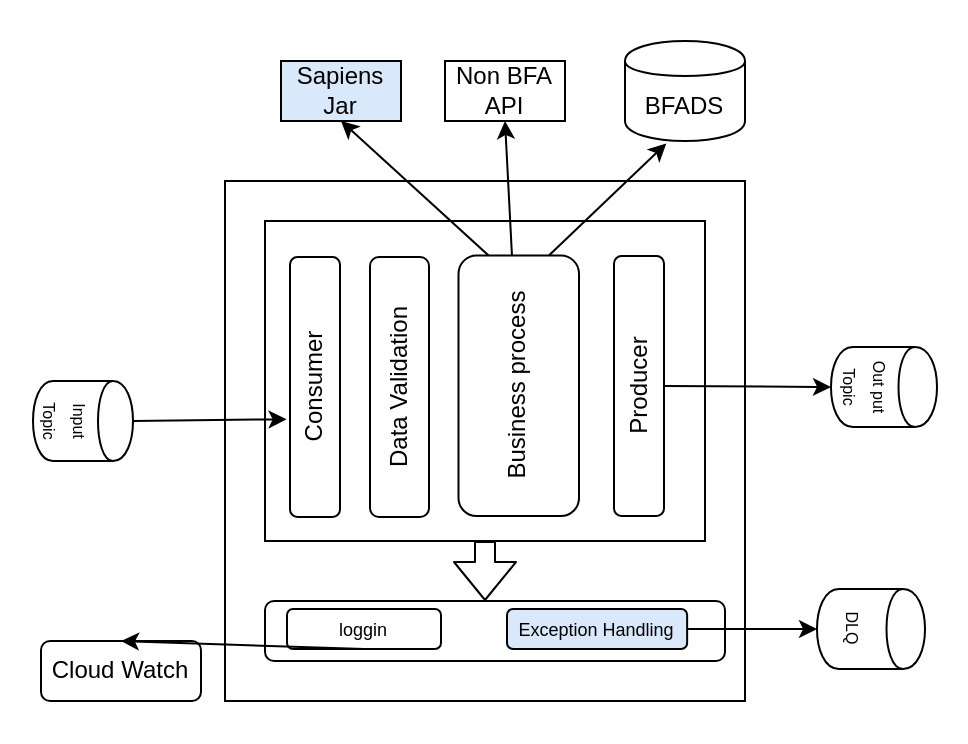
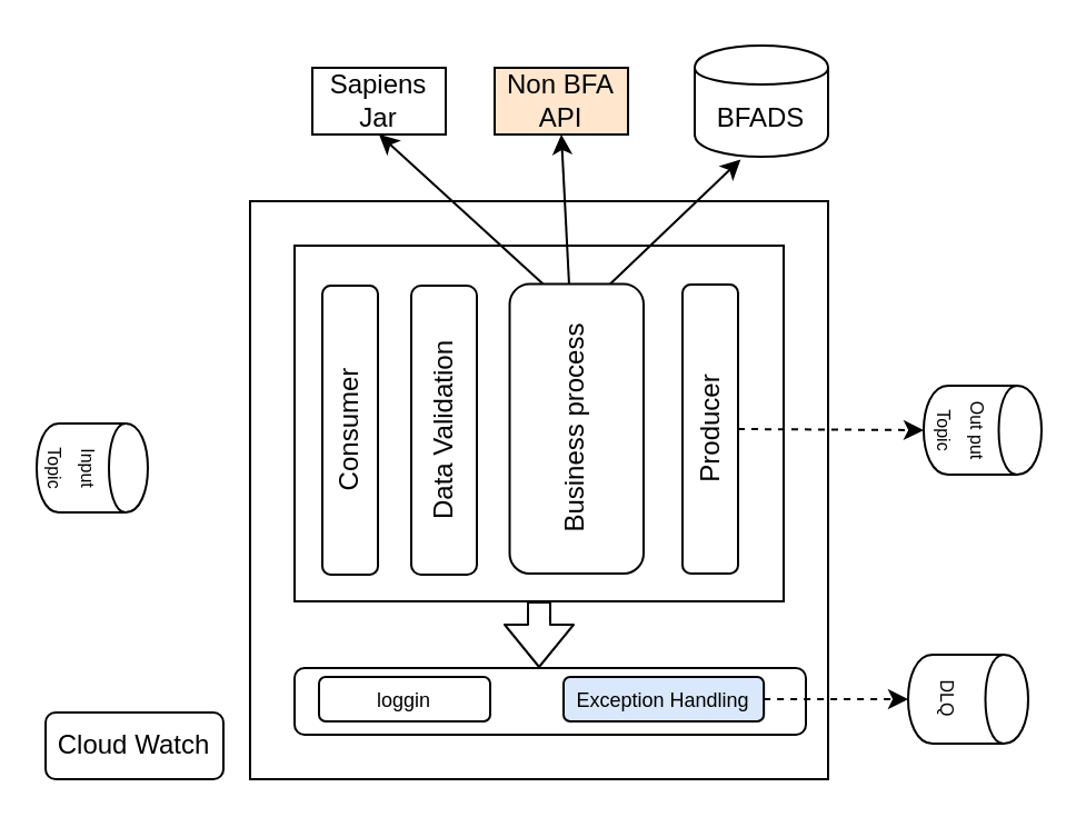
- <mxCell id="26" value="Sapiens Jar" style="rounded=0;whiteSpace=wrap;html=1;fillColor=#dae8fc;" vertex="1" parent="1"><mxGeometry x="140" y="30" width="60" height="30" as="geometry" /></mxCell>
+ <mxCell id="26" value="Sapiens Jar" style="rounded=0;whiteSpace=wrap;html=1;" vertex="1" parent="1"><mxGeometry x="140" y="30" width="60" height="30" as="geometry" /></mxCell>
- <mxCell id="3" value="Non BFA API" style="rounded=0;whiteSpace=wrap;html=1;" vertex="1" parent="1"><mxGeometry x="222" y="30" width="60" height="30" as="geometry" /></mxCell>
+ <mxCell id="3" value="Non BFA API" style="rounded=0;whiteSpace=wrap;html=1;fillColor=#ffe6cc;" vertex="1" parent="1"><mxGeometry x="222" y="30" width="60" height="30" as="geometry" /></mxCell>
- <mxCell id="23" value="" style="endArrow=classic;html=1;entryX=0.5;entryY=1;entryDx=0;entryDy=0;exitX=0.5;exitY=1;exitDx=0;exitDy=0;" edge="1" parent="1" source="14" target="16"><mxGeometry width="50" height="50" relative="1" as="geometry"><mxPoint x="242" y="230" as="sourcePoint" /><mxPoint x="292" y="180" as="targetPoint" /></mxGeometry></mxCell>
+ <mxCell id="23" value="" style="endArrow=classic;html=1;entryX=0.5;entryY=1;entryDx=0;entryDy=0;exitX=0.5;exitY=1;exitDx=0;exitDy=0;dashed=1;" edge="1" parent="1" source="14" target="16"><mxGeometry width="50" height="50" relative="1" as="geometry"><mxPoint x="242" y="230" as="sourcePoint" /><mxPoint x="292" y="180" as="targetPoint" /></mxGeometry></mxCell>
- <mxCell id="22" value="" style="endArrow=classic;html=1;exitX=0.5;exitY=0;exitDx=0;exitDy=0;entryX=0.376;entryY=-0.069;entryDx=0;entryDy=0;entryPerimeter=0;" edge="1" parent="1" source="18" target="15"><mxGeometry width="50" height="50" relative="1" as="geometry"><mxPoint x="242" y="230" as="sourcePoint" /><mxPoint x="292" y="180" as="targetPoint" /></mxGeometry></mxCell>
- <mxCell id="19" value="" style="endArrow=classic;html=1;entryX=0.5;entryY=1;entryDx=0;entryDy=0;exitX=1;exitY=0.5;exitDx=0;exitDy=0;" edge="1" parent="1" source="8" target="17"><mxGeometry width="50" height="50" relative="1" as="geometry"><mxPoint x="242" y="230" as="sourcePoint" /><mxPoint x="292" y="180" as="targetPoint" /></mxGeometry></mxCell>
+ <mxCell id="19" value="" style="endArrow=classic;html=1;entryX=0.5;entryY=1;entryDx=0;entryDy=0;exitX=1;exitY=0.5;exitDx=0;exitDy=0;dashed=1;" edge="1" parent="1" source="8" target="17"><mxGeometry width="50" height="50" relative="1" as="geometry"><mxPoint x="242" y="230" as="sourcePoint" /><mxPoint x="292" y="180" as="targetPoint" /></mxGeometry></mxCell>
- <mxCell id="25" value="" style="endArrow=classic;html=1;entryX=0.5;entryY=0;entryDx=0;entryDy=0;exitX=0.5;exitY=1;exitDx=0;exitDy=0;" edge="1" parent="1" source="7" target="24"><mxGeometry width="50" height="50" relative="1" as="geometry"><mxPoint x="252" y="310" as="sourcePoint" /><mxPoint x="302" y="260" as="targetPoint" /></mxGeometry></mxCell>
